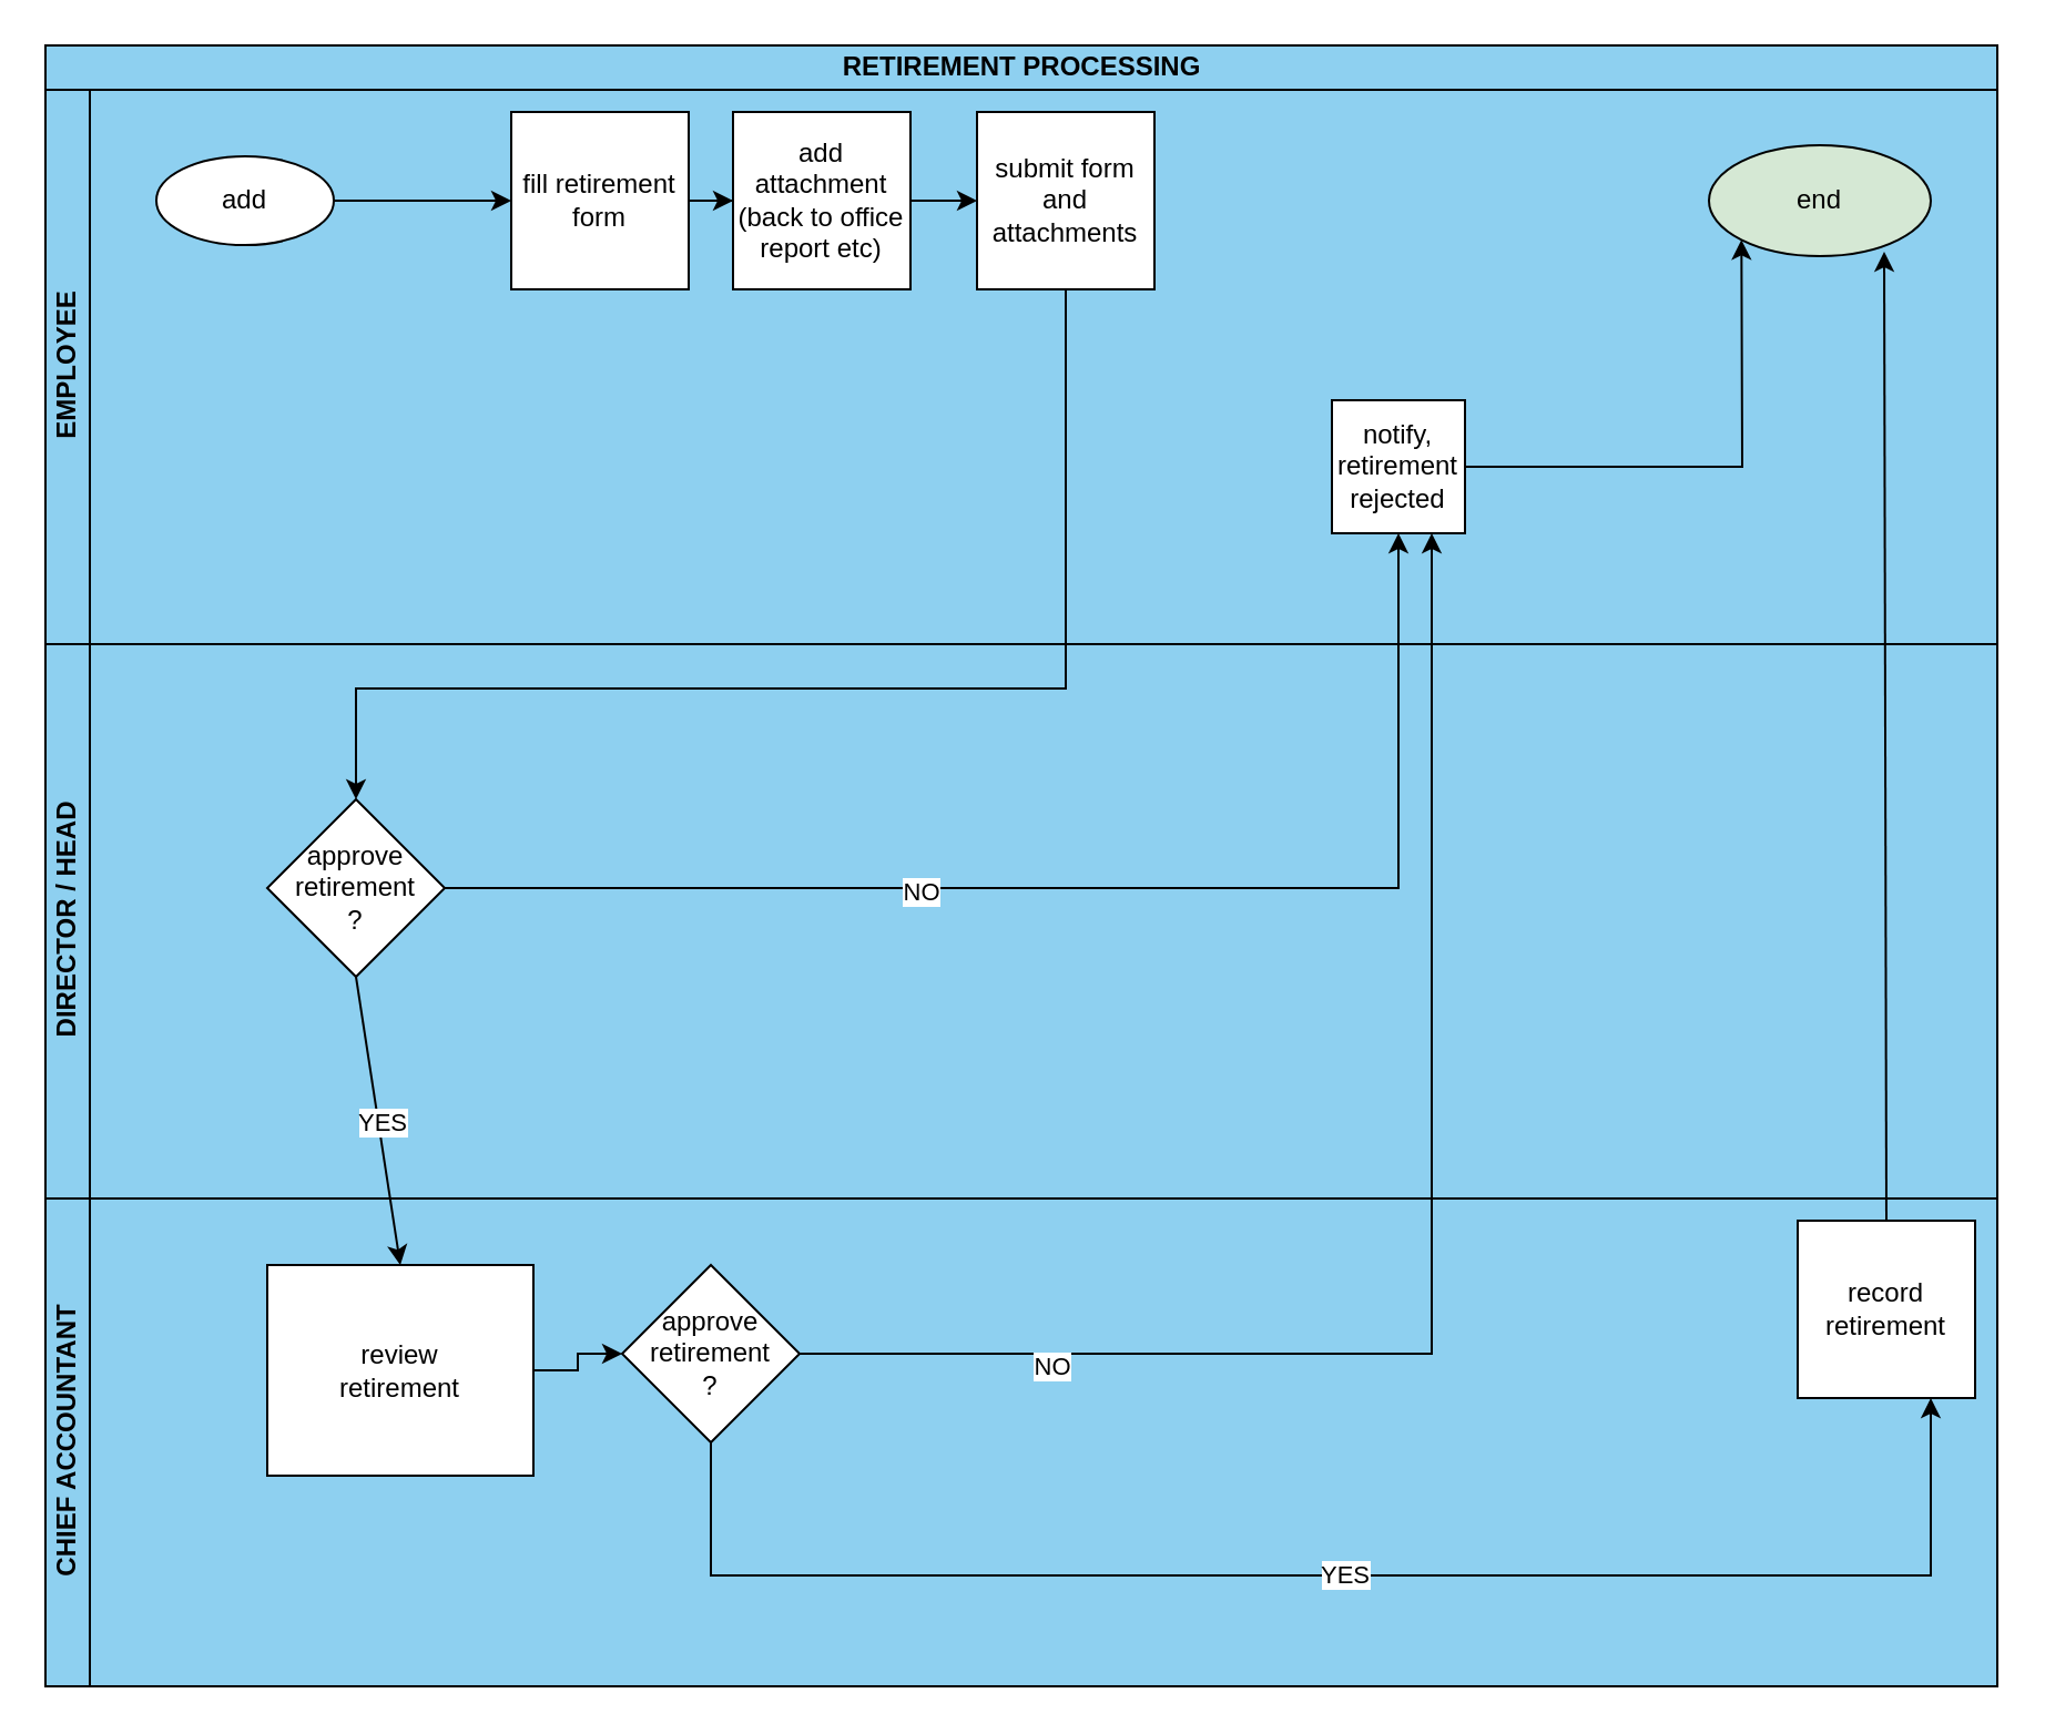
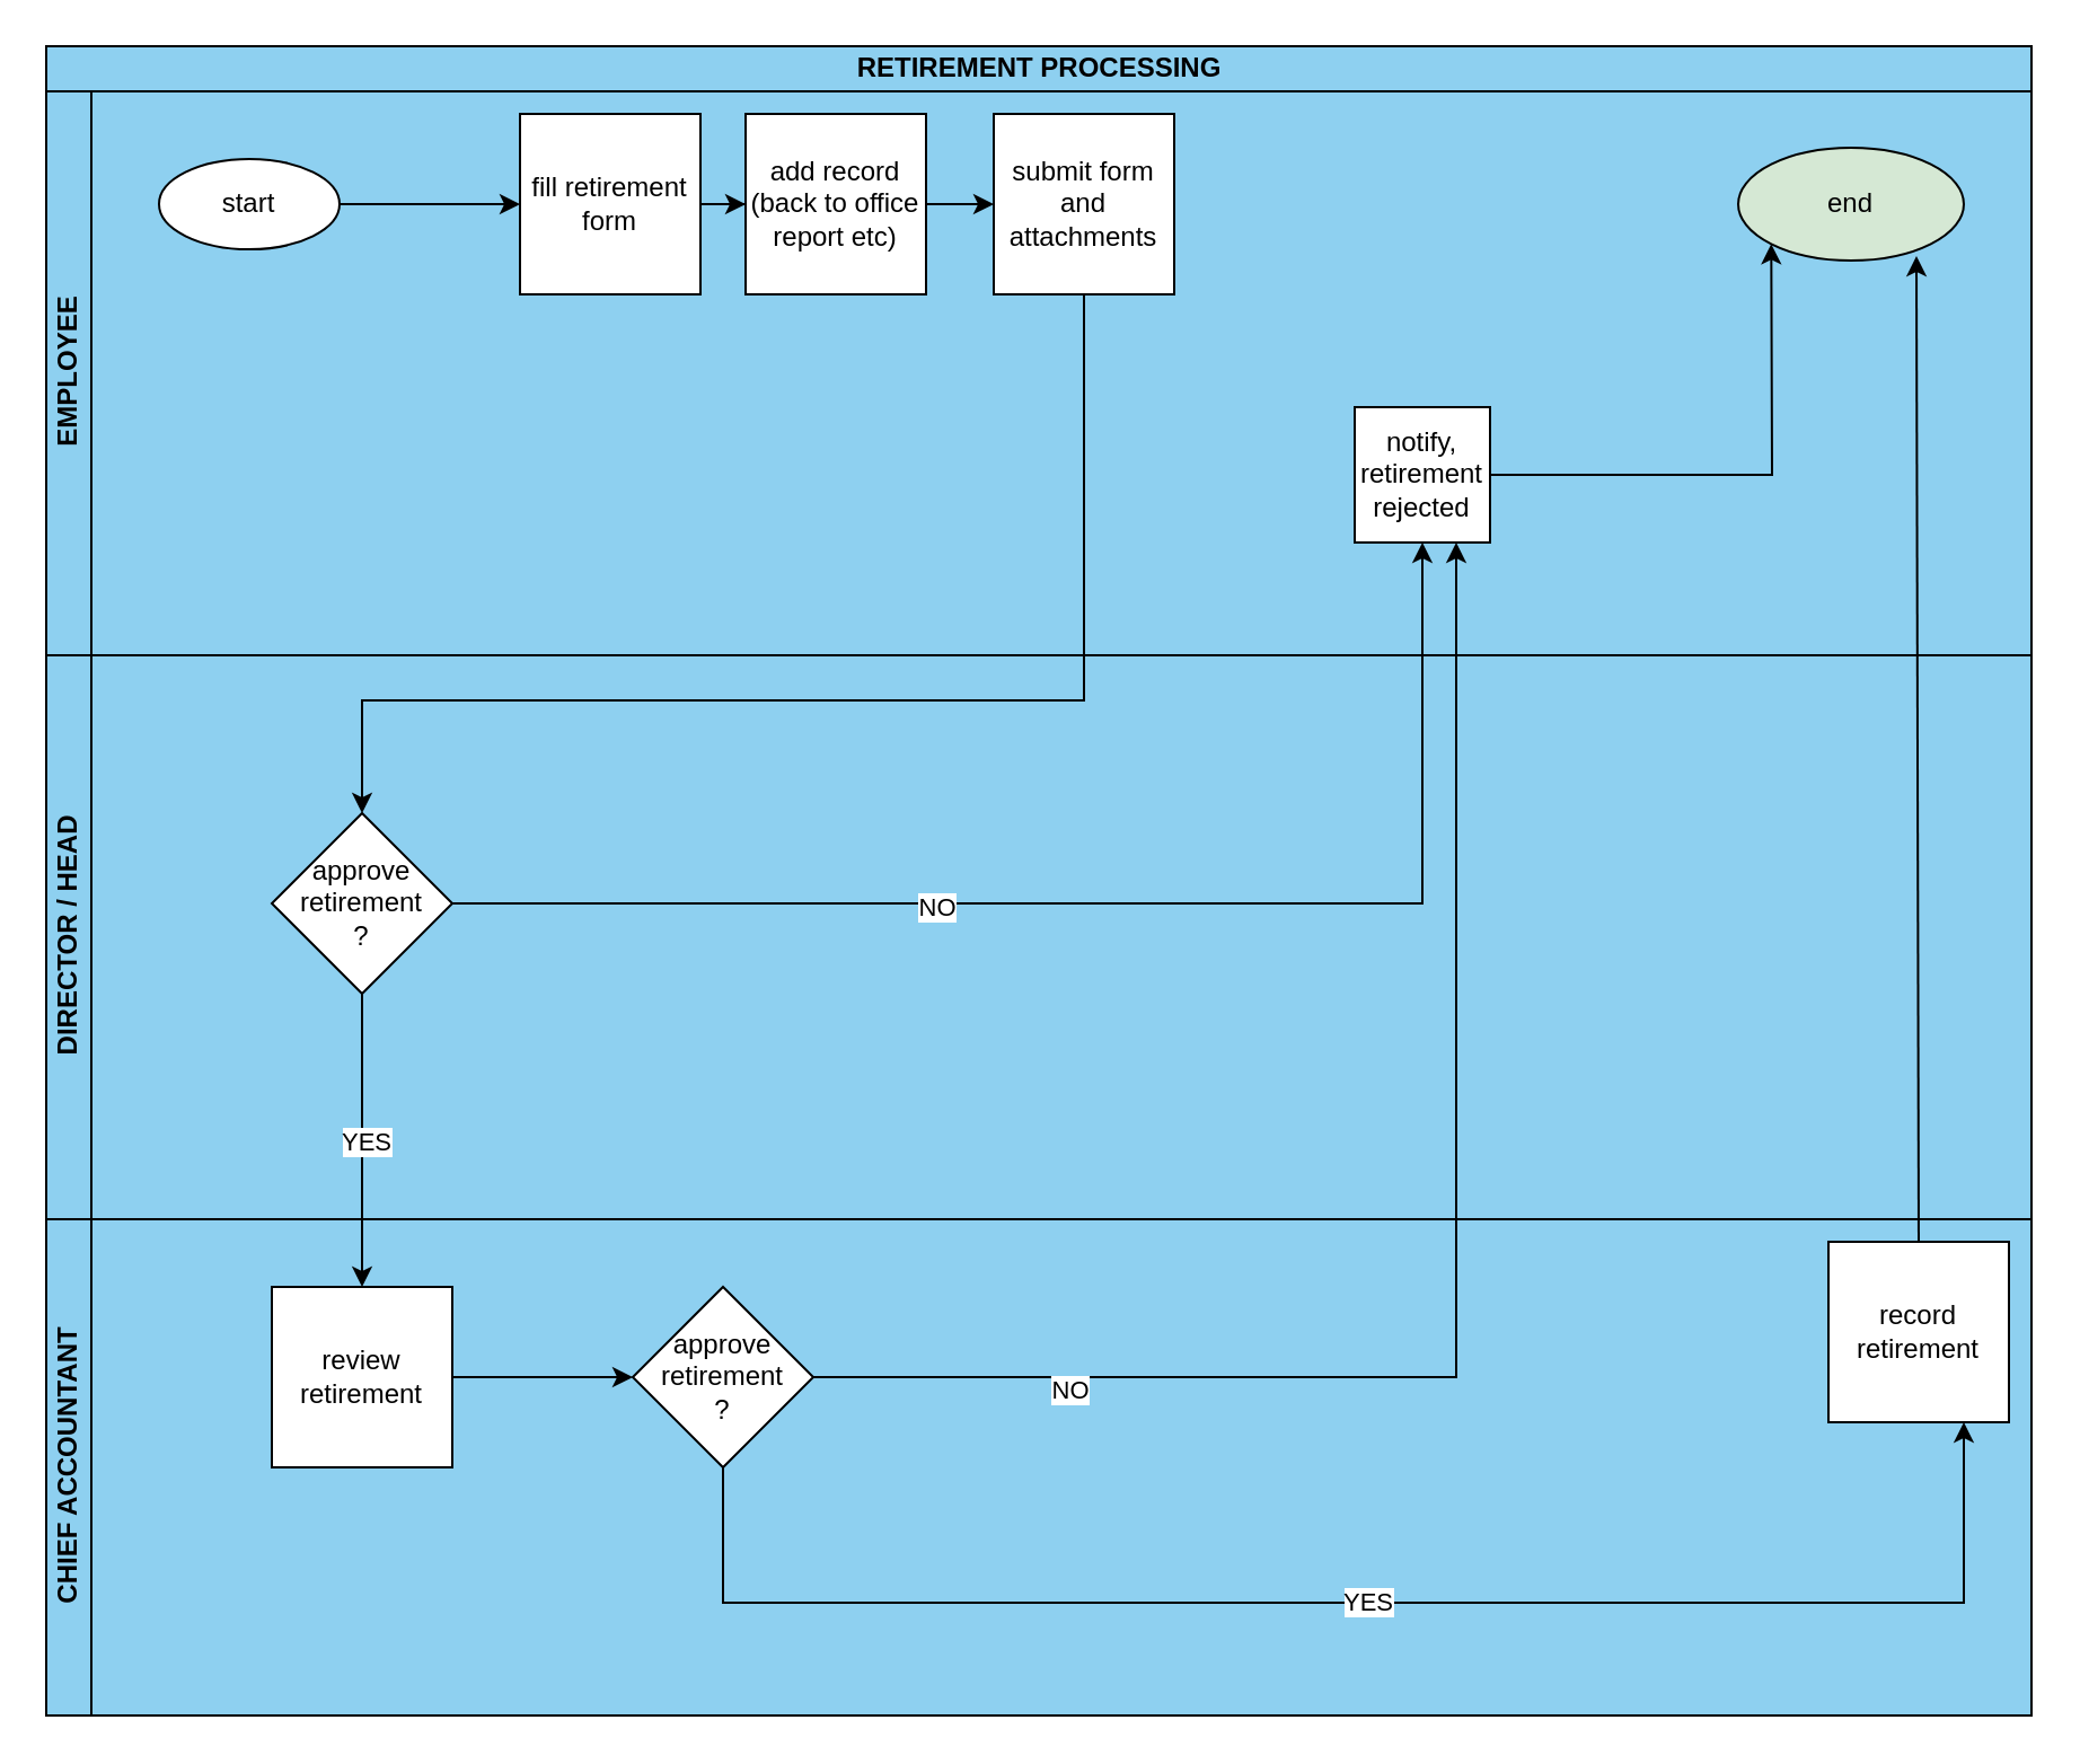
- <mxCell id="4" value="add" style="ellipse;whiteSpace=wrap;html=1;" parent="3" vertex="1"><mxGeometry x="50" y="30" width="80" height="40" as="geometry" /></mxCell>
+ <mxCell id="4" value="start" style="ellipse;whiteSpace=wrap;html=1;" parent="3" vertex="1"><mxGeometry x="50" y="30" width="80" height="40" as="geometry" /></mxCell>
- <mxCell id="8" value="&lt;div&gt;add attachment&lt;/div&gt;&lt;div&gt;(back to office report etc)&lt;br&gt;&lt;/div&gt;" style="whiteSpace=wrap;html=1;aspect=fixed;" parent="3" vertex="1"><mxGeometry x="310" y="10" width="80" height="80" as="geometry" /></mxCell>
+ <mxCell id="8" value="&lt;div&gt;add record&lt;/div&gt;&lt;div&gt;(back to office report etc)&lt;br&gt;&lt;/div&gt;" style="whiteSpace=wrap;html=1;aspect=fixed;" parent="3" vertex="1"><mxGeometry x="310" y="10" width="80" height="80" as="geometry" /></mxCell>
- <mxCell id="18" value="&lt;div&gt;review &lt;br&gt;&lt;/div&gt;&lt;div&gt;retirement&lt;br&gt;&lt;/div&gt;" style="whiteSpace=wrap;html=1;aspect=fixed;" parent="16" vertex="1"><mxGeometry x="100" y="30" width="120" height="95" as="geometry" /></mxCell>
+ <mxCell id="18" value="&lt;div&gt;review &lt;br&gt;&lt;/div&gt;&lt;div&gt;retirement&lt;br&gt;&lt;/div&gt;" style="whiteSpace=wrap;html=1;aspect=fixed;" parent="16" vertex="1"><mxGeometry x="100" y="30" width="80" height="80" as="geometry" /></mxCell>
